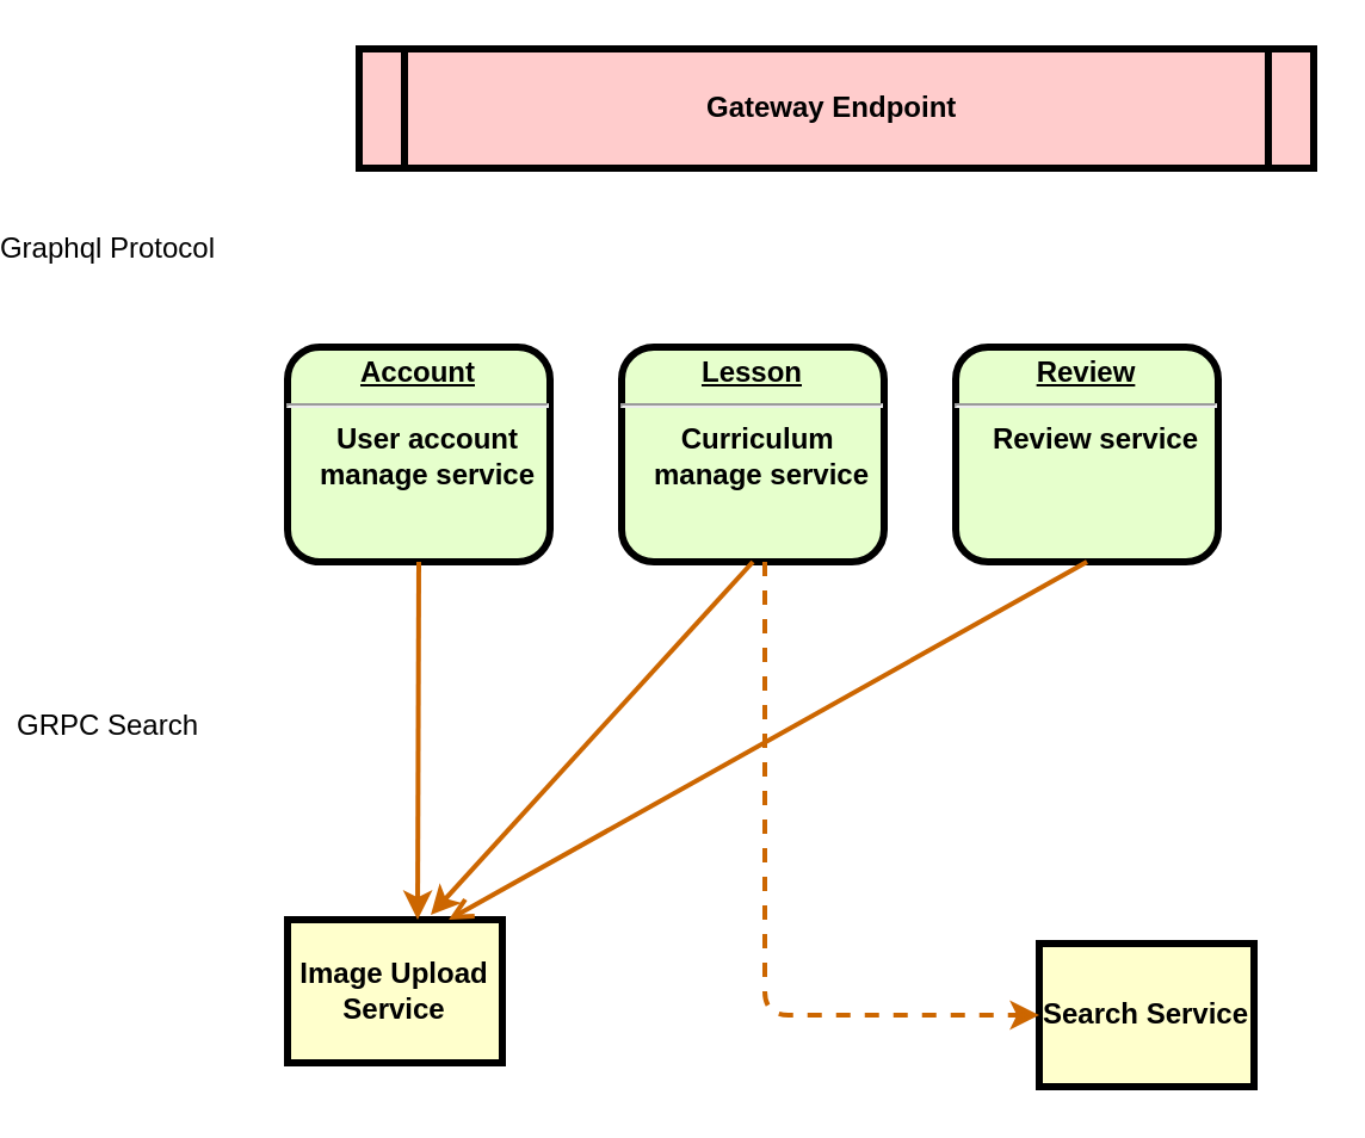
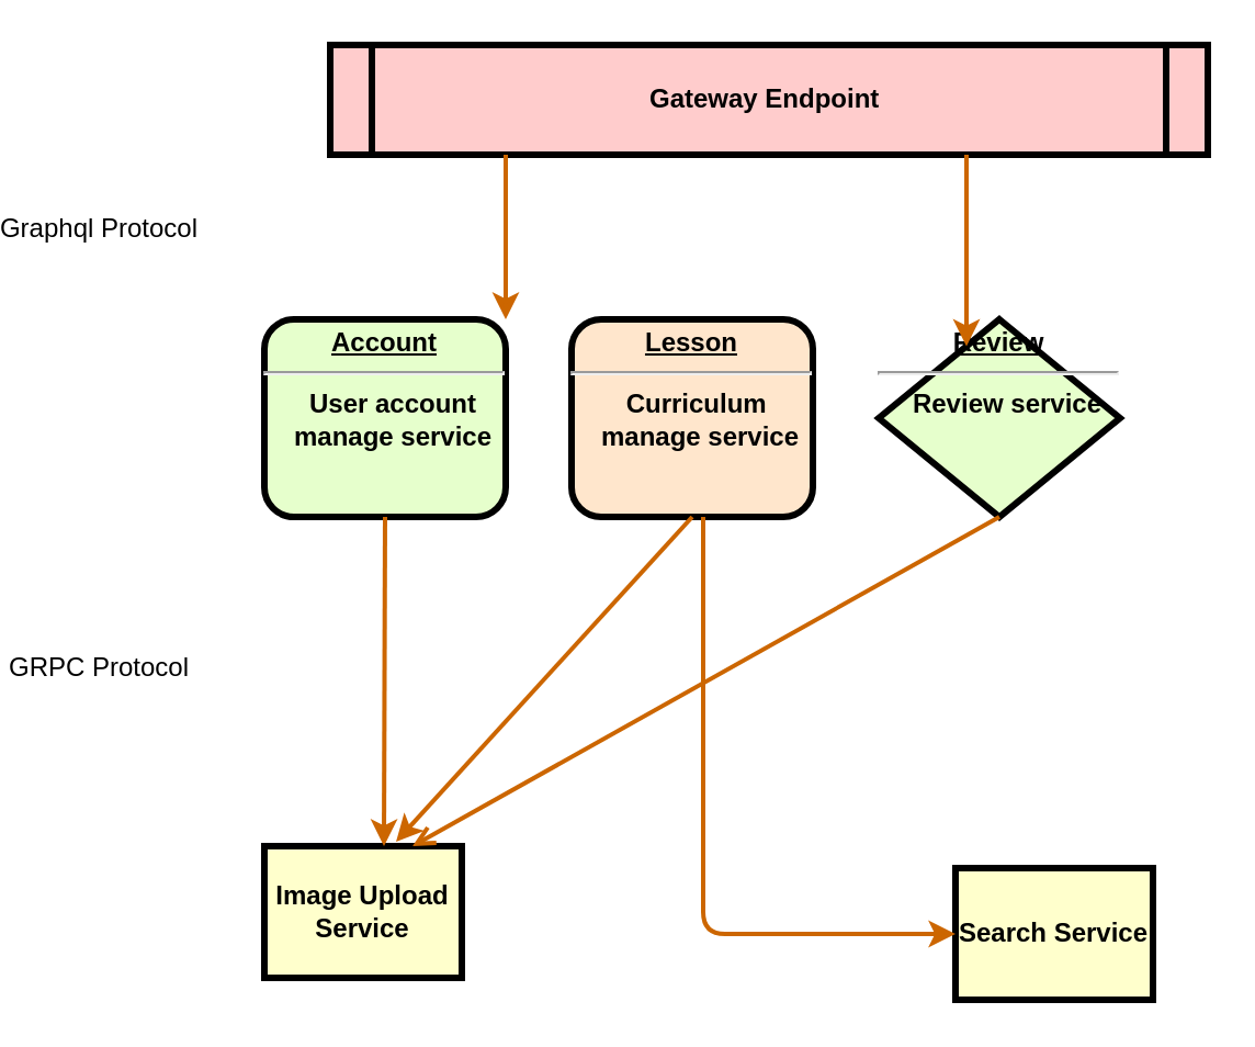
+ <mxCell id="8" value="" style="edgeStyle=elbowEdgeStyle;elbow=horizontal;strokeWidth=2;strokeColor=#CC6600;" parent="1" source="4" target="2" edge="1"><mxGeometry width="100" height="100" relative="1" as="geometry"><mxPoint x="300" y="385" as="sourcePoint" /><mxPoint x="200" y="485" as="targetPoint" /><Array as="points"><mxPoint y="65" x="150" /><mxPoint x="160" y="125" /></Array></mxGeometry></mxCell>
+ <mxCell id="11" value="" style="edgeStyle=elbowEdgeStyle;elbow=horizontal;strokeWidth=2;strokeColor=#CC6600;" parent="1" source="4" target="6" edge="1"><mxGeometry width="100" height="100" relative="1" as="geometry"><mxPoint x="660" y="235" as="sourcePoint" /><mxPoint x="720" y="365" as="targetPoint" /><Array as="points"><mxPoint x="430" y="125" /></Array></mxGeometry></mxCell>
- <mxCell id="5" value="&lt;p style=&quot;margin: 0px ; margin-top: 4px ; text-align: center ; text-decoration: underline&quot;&gt;Lesson&lt;/p&gt;&lt;hr&gt;&lt;p style=&quot;margin: 0px ; margin-left: 8px&quot;&gt;Curriculum&amp;nbsp;&lt;/p&gt;&lt;p style=&quot;margin: 0px ; margin-left: 8px&quot;&gt;manage service&lt;/p&gt;" style="verticalAlign=middle;align=center;overflow=fill;fontSize=12;fontFamily=Helvetica;html=1;rounded=1;fontStyle=1;strokeWidth=3;fillColor=#E6FFCC" parent="1" vertex="1"><mxGeometry x="250" y="145" width="110" height="90" as="geometry" /></mxCell>
+ <mxCell id="5" value="&lt;p style=&quot;margin: 0px ; margin-top: 4px ; text-align: center ; text-decoration: underline&quot;&gt;Lesson&lt;/p&gt;&lt;hr&gt;&lt;p style=&quot;margin: 0px ; margin-left: 8px&quot;&gt;Curriculum&amp;nbsp;&lt;/p&gt;&lt;p style=&quot;margin: 0px ; margin-left: 8px&quot;&gt;manage service&lt;/p&gt;" style="verticalAlign=middle;align=center;overflow=fill;fontSize=12;fontFamily=Helvetica;html=1;rounded=1;fontStyle=1;strokeWidth=3;fillColor=#ffe6cc;" parent="1" vertex="1"><mxGeometry x="250" y="145" width="110" height="90" as="geometry" /></mxCell>
- <mxCell id="6" value="&lt;p style=&quot;margin: 0px ; margin-top: 4px ; text-align: center ; text-decoration: underline&quot;&gt;&lt;strong&gt;Review&lt;/strong&gt;&lt;/p&gt;&lt;hr&gt;&lt;p style=&quot;margin: 0px ; margin-left: 8px&quot;&gt;Review service&lt;/p&gt;" style="verticalAlign=middle;align=center;overflow=fill;fontSize=12;fontFamily=Helvetica;html=1;rounded=1;fontStyle=1;strokeWidth=3;fillColor=#E6FFCC" parent="1" vertex="1"><mxGeometry x="390" y="145" width="110" height="90" as="geometry" /></mxCell>
+ <mxCell id="6" value="&lt;p style=&quot;margin: 0px ; margin-top: 4px ; text-align: center ; text-decoration: underline&quot;&gt;&lt;strong&gt;Review&lt;/strong&gt;&lt;/p&gt;&lt;hr&gt;&lt;p style=&quot;margin: 0px ; margin-left: 8px&quot;&gt;Review service&lt;/p&gt;" style="rhombus;verticalAlign=middle;align=center;overflow=fill;fontSize=12;fontFamily=Helvetica;html=1;fontStyle=1;strokeWidth=3;fillColor=#E6FFCC;" parent="1" vertex="1"><mxGeometry x="390" y="145" width="110" height="90" as="geometry" /></mxCell>
- <mxCell id="12" value="GRPC Search&#10;" style="text;spacingTop=-5;align=center" parent="1" vertex="1"><mxGeometry x="20" y="295" width="30" height="20" as="geometry" /></mxCell>
+ <mxCell id="12" value="GRPC Protocol&#10;" style="text;spacingTop=-5;align=center" parent="1" vertex="1"><mxGeometry x="20" y="295" width="30" height="20" as="geometry" /></mxCell>
- <mxCell id="10" value="" style="edgeStyle=elbowEdgeStyle;elbow=horizontal;strokeWidth=2;strokeColor=#CC6600;dashed=1;" parent="1" source="5" target="7" edge="1"><mxGeometry width="100" height="100" relative="1" as="geometry"><mxPoint x="410" y="165" as="sourcePoint" /><mxPoint x="510" y="65" as="targetPoint" /><Array as="points"><mxPoint x="310" y="305" /><mxPoint x="280" y="365" /></Array></mxGeometry></mxCell>
+ <mxCell id="10" value="" style="edgeStyle=elbowEdgeStyle;elbow=horizontal;strokeWidth=2;strokeColor=#CC6600;" parent="1" source="5" target="7" edge="1"><mxGeometry width="100" height="100" relative="1" as="geometry"><mxPoint x="410" y="165" as="sourcePoint" /><mxPoint x="510" y="65" as="targetPoint" /><Array as="points"><mxPoint x="310" y="305" /><mxPoint x="280" y="365" /></Array></mxGeometry></mxCell>
